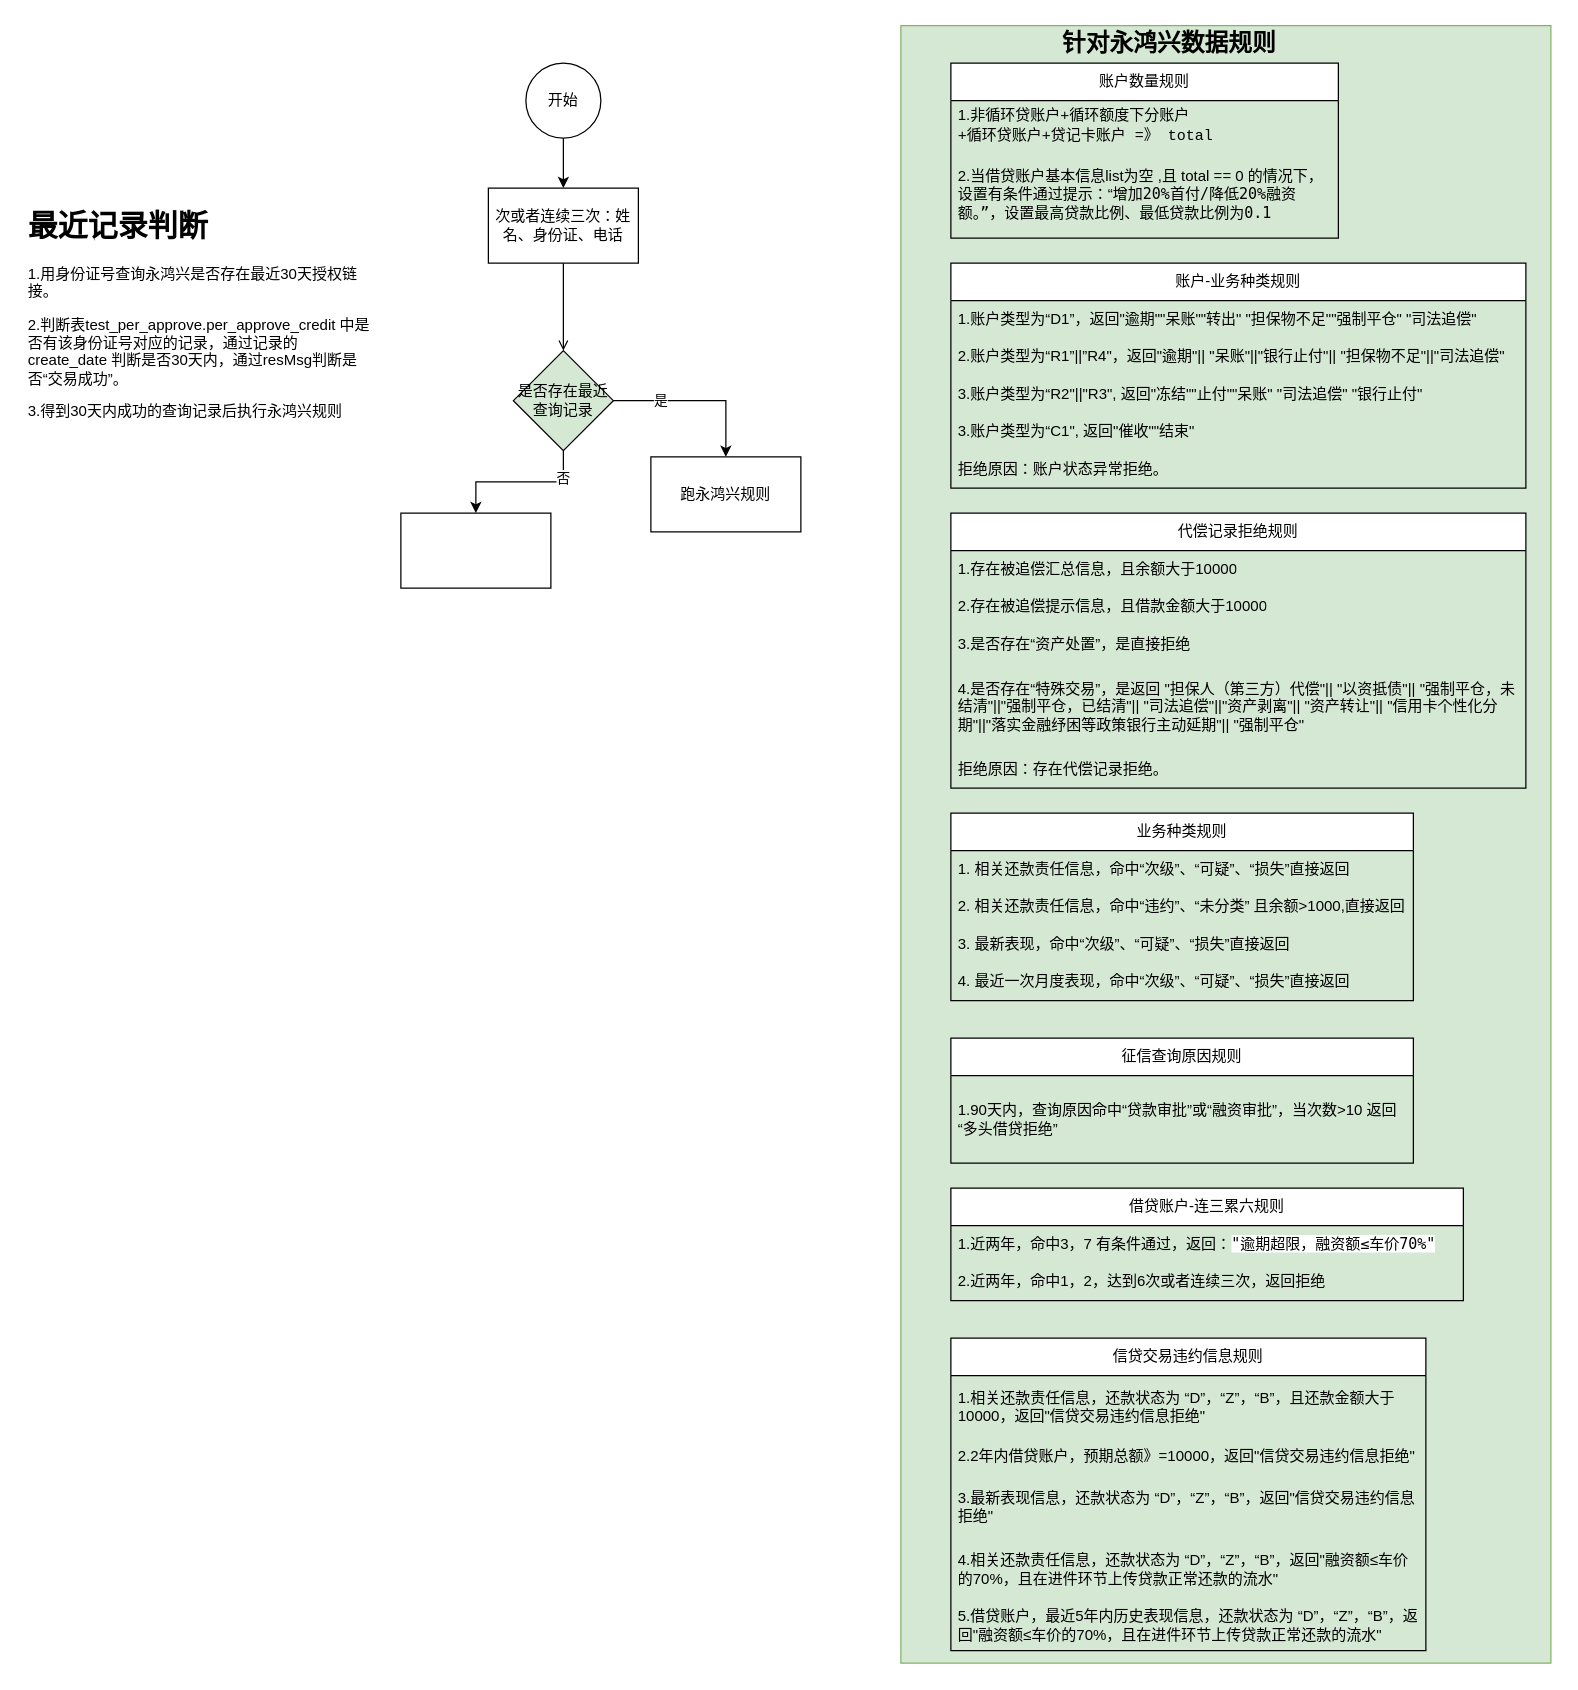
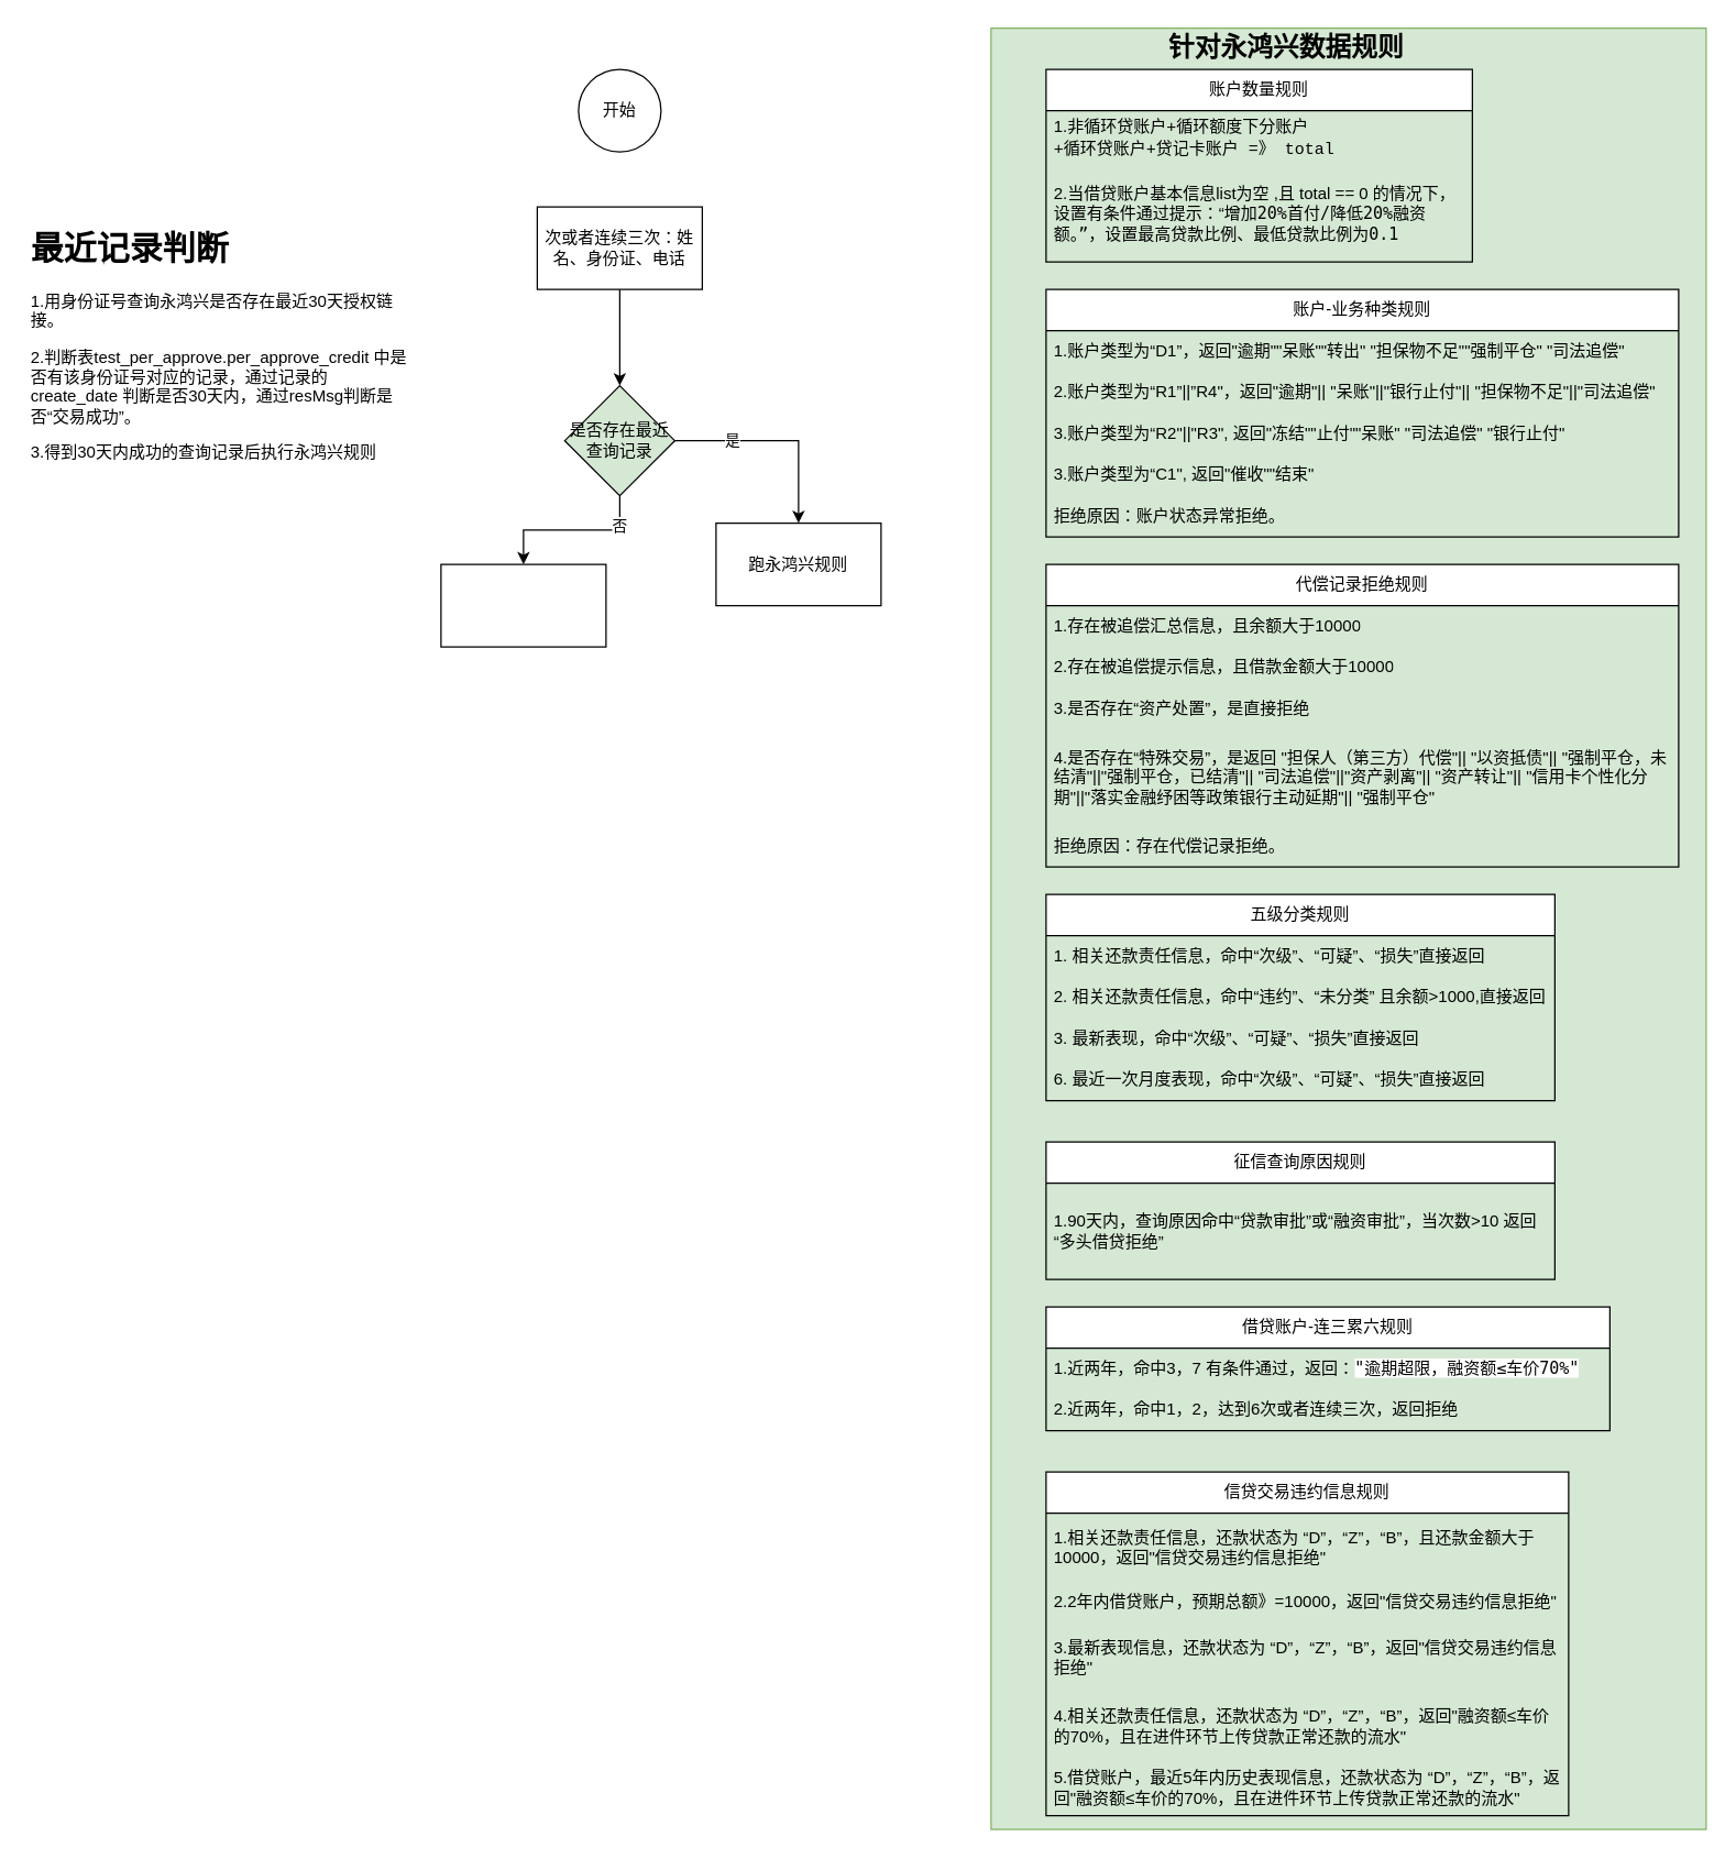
- <mxCell id="3" value="" style="edgeStyle=orthogonalEdgeStyle;rounded=0;orthogonalLoop=1;jettySize=auto;html=1;" edge="1" parent="1" source="4" target="6"><mxGeometry relative="1" as="geometry" /></mxCell>
- <mxCell id="5" value="" style="edgeStyle=orthogonalEdgeStyle;rounded=0;orthogonalLoop=1;jettySize=auto;html=1;endArrow=open;" edge="1" parent="1" source="6" target="11"><mxGeometry relative="1" as="geometry" /></mxCell>
+ <mxCell id="5" value="" style="edgeStyle=orthogonalEdgeStyle;rounded=0;orthogonalLoop=1;jettySize=auto;html=1;" edge="1" parent="1" source="6" target="11"><mxGeometry relative="1" as="geometry" /></mxCell>
- <mxCell id="44" value="跑永鸿兴规则" style="whiteSpace=wrap;html=1;" vertex="1" parent="1"><mxGeometry x="520" y="365" width="120" height="60" as="geometry" /></mxCell>
+ <mxCell id="44" value="跑永鸿兴规则" style="whiteSpace=wrap;html=1;" vertex="1" parent="1"><mxGeometry x="520" y="380" width="120" height="60" as="geometry" /></mxCell>
- <mxCell id="28" value="业务种类规则" style="swimlane;fontStyle=0;childLayout=stackLayout;horizontal=1;startSize=30;horizontalStack=0;resizeParent=1;resizeParentMax=0;resizeLast=0;collapsible=1;marginBottom=0;whiteSpace=wrap;html=1;" vertex="1" parent="1"><mxGeometry x="760" y="650" width="370" height="150" as="geometry" /></mxCell>
+ <mxCell id="28" value="五级分类规则" style="swimlane;fontStyle=0;childLayout=stackLayout;horizontal=1;startSize=30;horizontalStack=0;resizeParent=1;resizeParentMax=0;resizeLast=0;collapsible=1;marginBottom=0;whiteSpace=wrap;html=1;" vertex="1" parent="1"><mxGeometry x="760" y="650" width="370" height="150" as="geometry" /></mxCell>
- <mxCell id="32" value="4. 最近一次月度表现，命中“次级”、“可疑”、“损失”直接返回" style="text;strokeColor=none;fillColor=none;align=left;verticalAlign=middle;spacingLeft=4;spacingRight=4;overflow=hidden;points=[[0,0.5],[1,0.5]];portConstraint=eastwest;rotatable=0;whiteSpace=wrap;html=1;" vertex="1" parent="28"><mxGeometry y="120" width="370" height="30" as="geometry" /></mxCell>
+ <mxCell id="32" value="6. 最近一次月度表现，命中“次级”、“可疑”、“损失”直接返回" style="text;strokeColor=none;fillColor=none;align=left;verticalAlign=middle;spacingLeft=4;spacingRight=4;overflow=hidden;points=[[0,0.5],[1,0.5]];portConstraint=eastwest;rotatable=0;whiteSpace=wrap;html=1;" vertex="1" parent="28"><mxGeometry y="120" width="370" height="30" as="geometry" /></mxCell>
